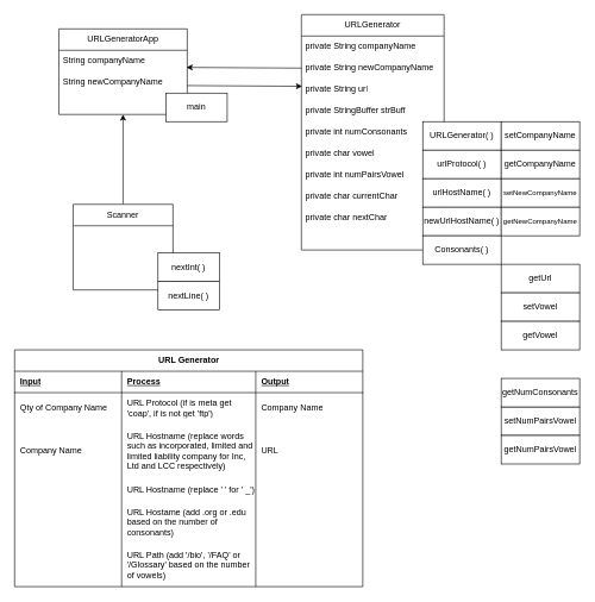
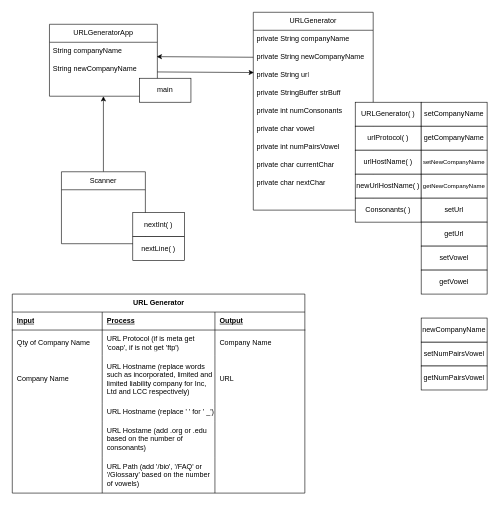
+ <mxCell id="34" value="setUrl" style="rounded=0;whiteSpace=wrap;html=1;" vertex="1" parent="1"><mxGeometry x="702" y="330" width="110" height="40" as="geometry" /></mxCell>
- <mxCell id="39" value="getNumConsonants" style="rounded=0;whiteSpace=wrap;html=1;" vertex="1" parent="1"><mxGeometry x="702" y="530" width="110" height="40" as="geometry" /></mxCell>
+ <mxCell id="39" value="newCompanyName" style="rounded=0;whiteSpace=wrap;html=1;" vertex="1" parent="1"><mxGeometry x="702" y="530" width="110" height="40" as="geometry" /></mxCell>
